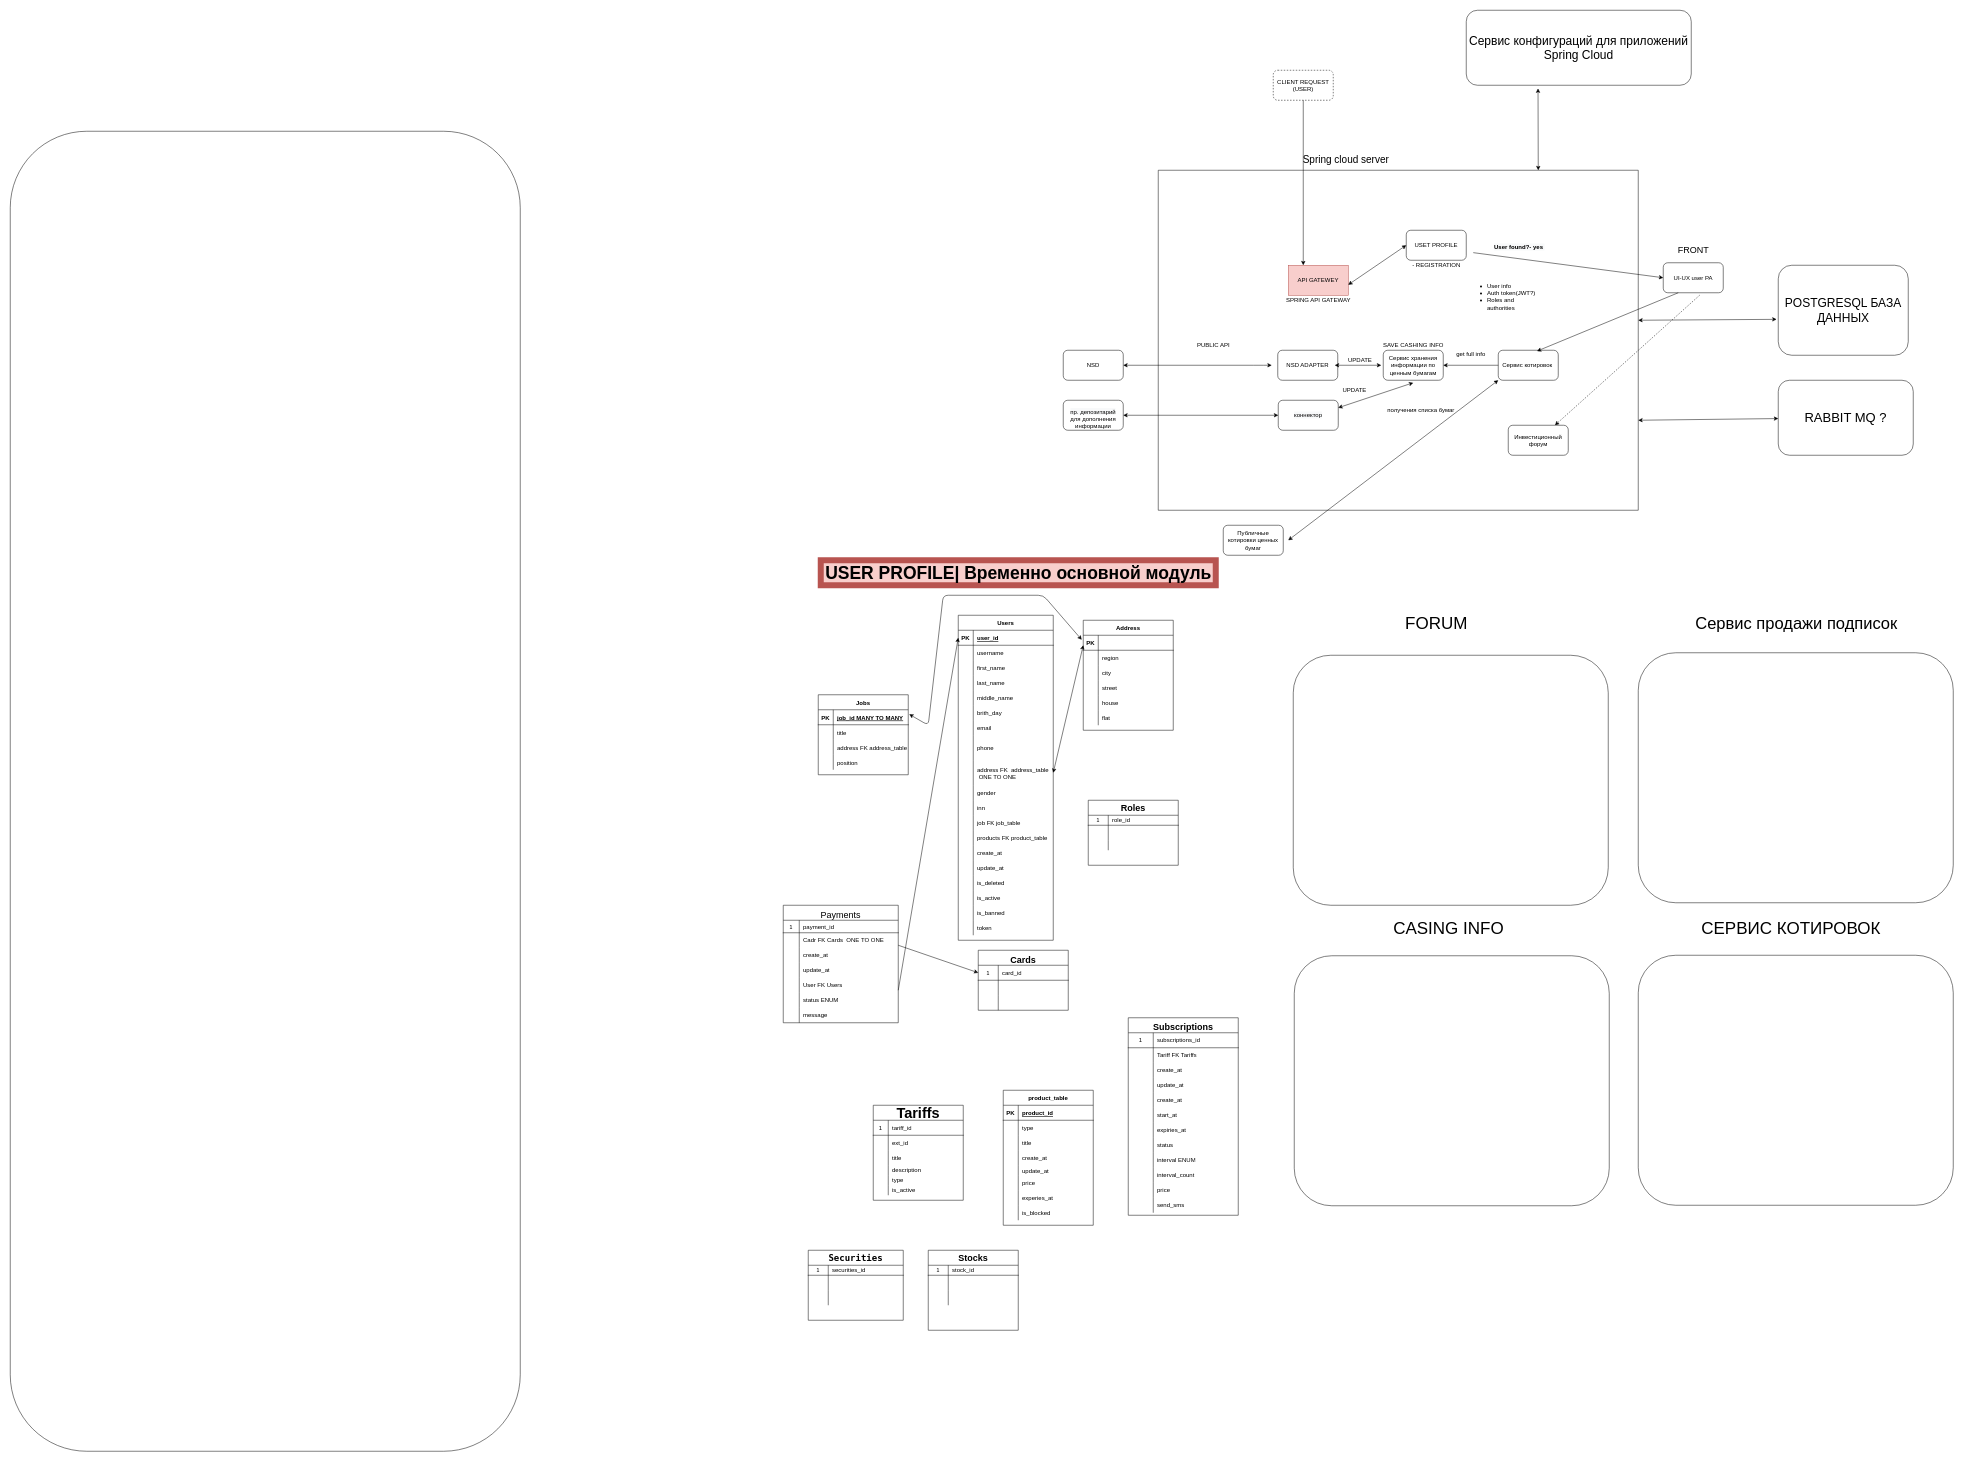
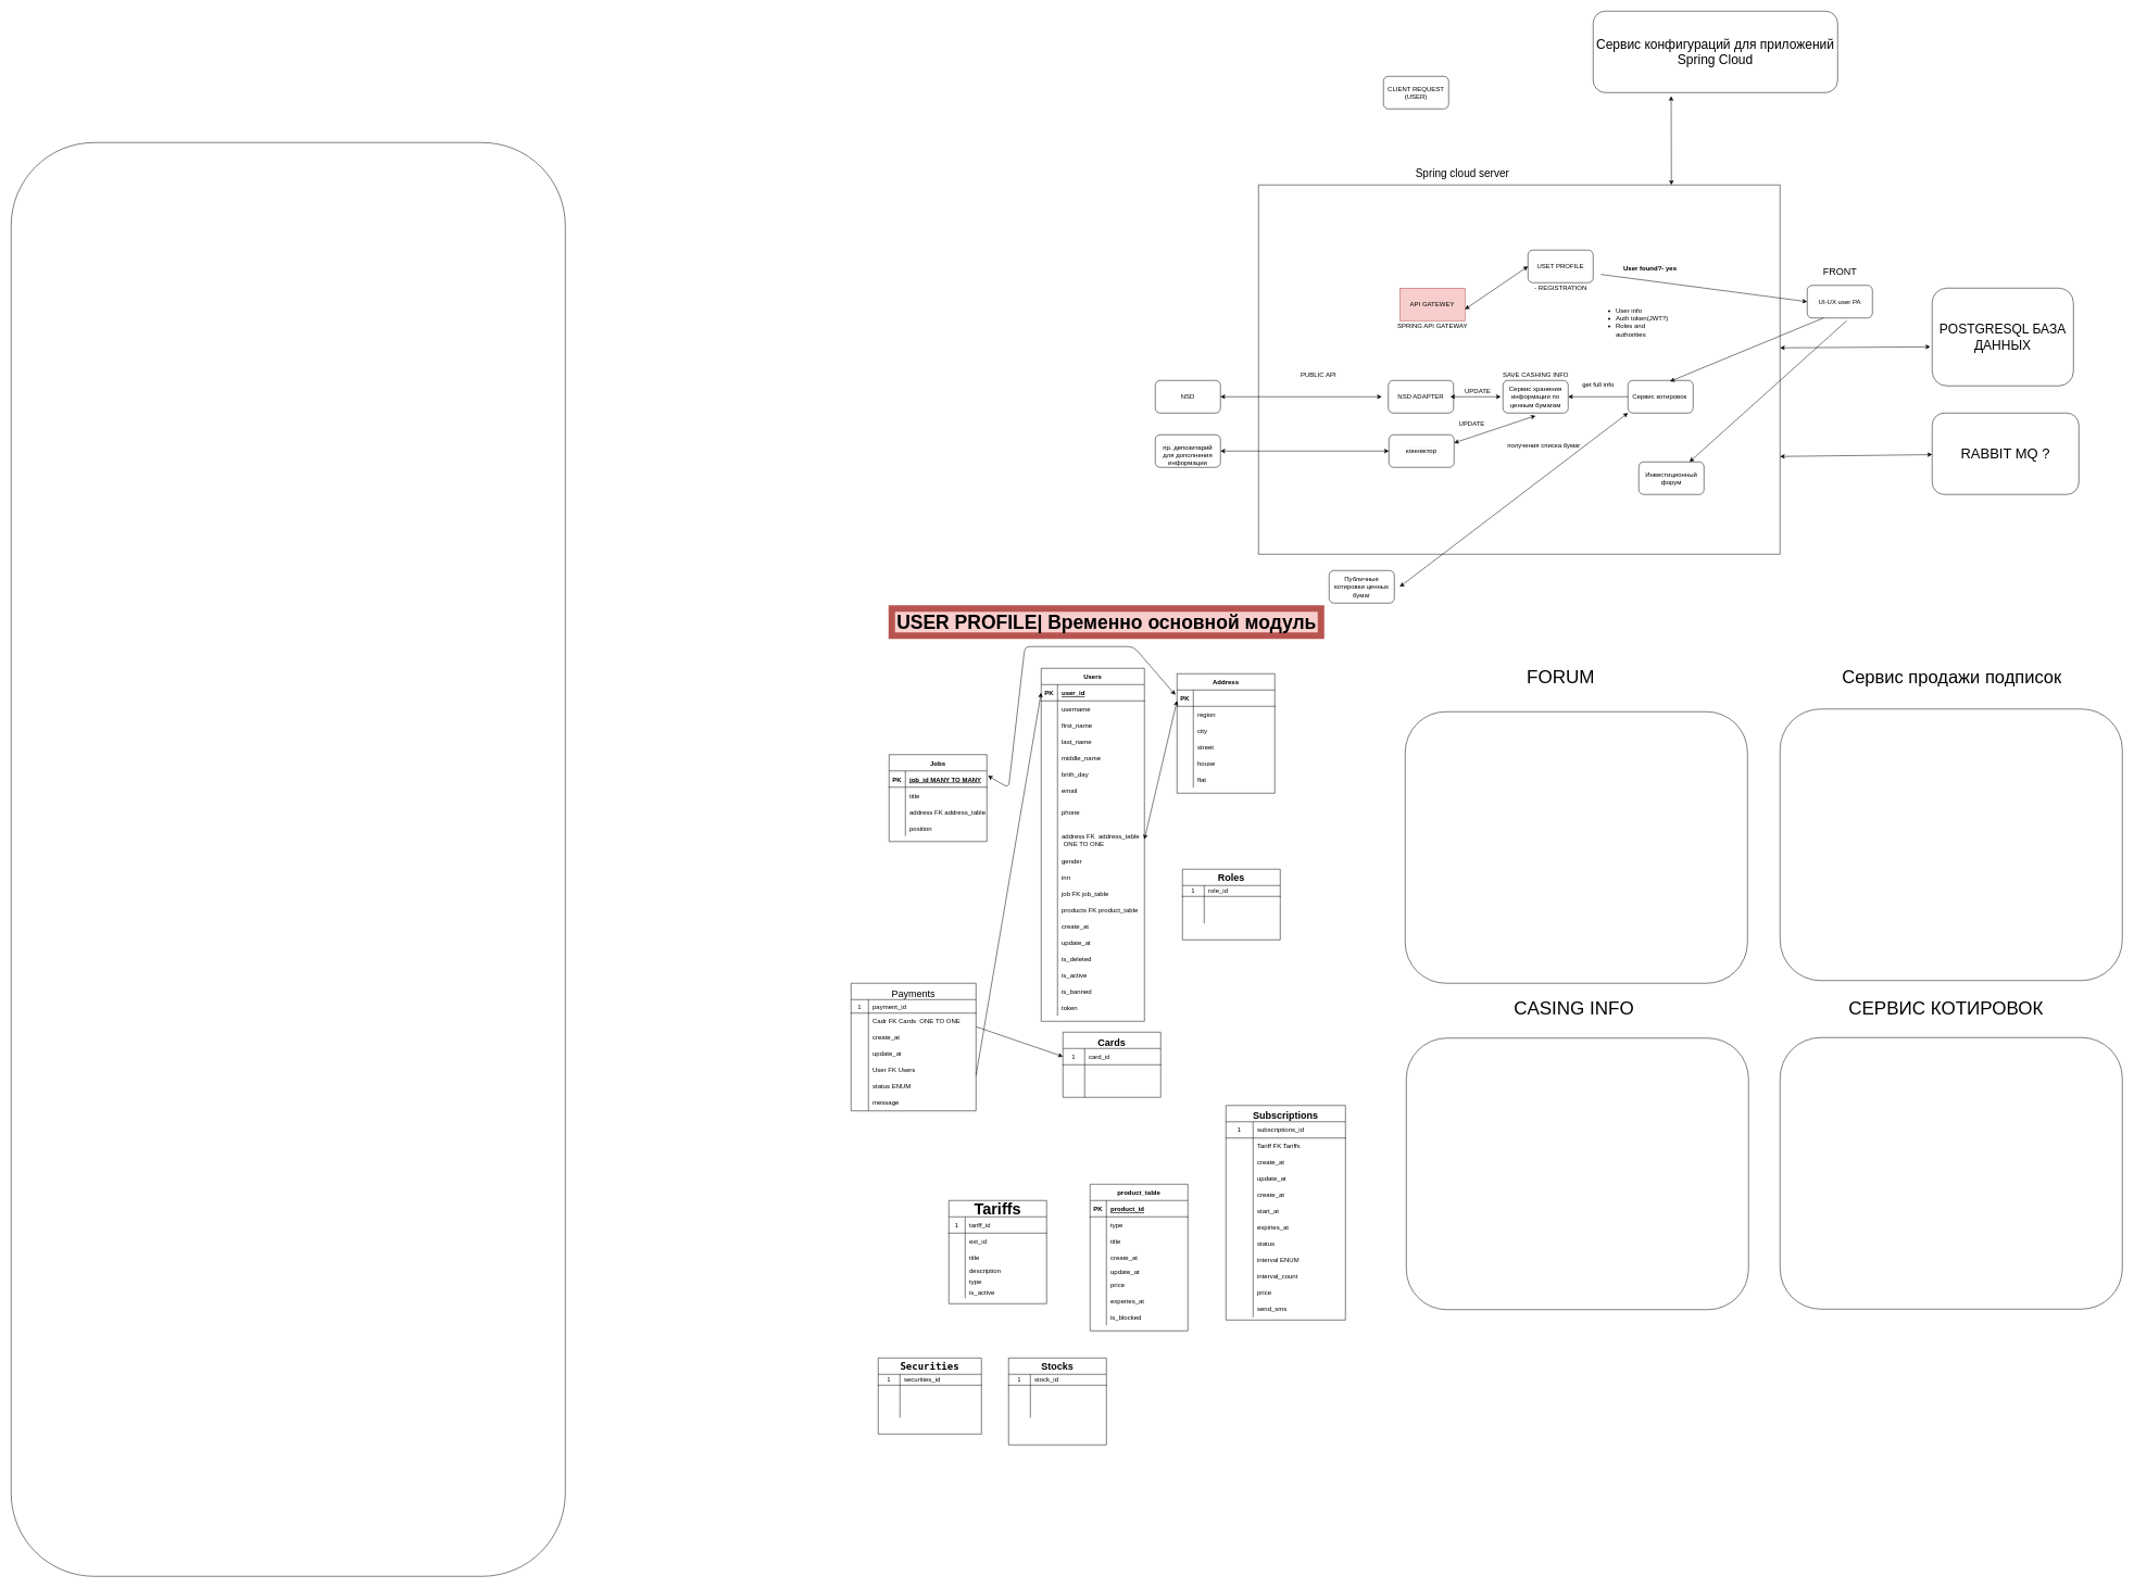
- <mxCell id="3" value="CLIENT REQUEST (USER)" style="rounded=1;whiteSpace=wrap;html=1;dashed=1;" parent="1" vertex="1"><mxGeometry x="2546" y="140" width="120" height="60" as="geometry" /></mxCell>
+ <mxCell id="3" value="CLIENT REQUEST (USER)" style="rounded=1;whiteSpace=wrap;html=1;" parent="1" vertex="1"><mxGeometry x="2546" y="140" width="120" height="60" as="geometry" /></mxCell>
- <mxCell id="4" value="" style="endArrow=classic;html=1;exitX=0.5;exitY=1;exitDx=0;exitDy=0;entryX=0.25;entryY=0;entryDx=0;entryDy=0;" parent="1" source="3" target="2" edge="1"><mxGeometry width="50" height="50" relative="1" as="geometry"><mxPoint x="2616" y="590" as="sourcePoint" /><mxPoint x="2596" y="520" as="targetPoint" /></mxGeometry></mxCell>
- <mxCell id="15" value="" style="endArrow=classic;html=1;exitX=0.608;exitY=1.08;exitDx=0;exitDy=0;exitPerimeter=0;dashed=1;" parent="1" source="18" target="16" edge="1"><mxGeometry width="50" height="50" relative="1" as="geometry"><mxPoint x="3066" y="600.22" as="sourcePoint" /><mxPoint x="2936" y="820" as="targetPoint" /></mxGeometry></mxCell>
+ <mxCell id="15" value="" style="endArrow=classic;html=1;exitX=0.608;exitY=1.08;exitDx=0;exitDy=0;exitPerimeter=0;" parent="1" source="18" target="16" edge="1"><mxGeometry width="50" height="50" relative="1" as="geometry"><mxPoint x="3066" y="600.22" as="sourcePoint" /><mxPoint x="2936" y="820" as="targetPoint" /></mxGeometry></mxCell>
